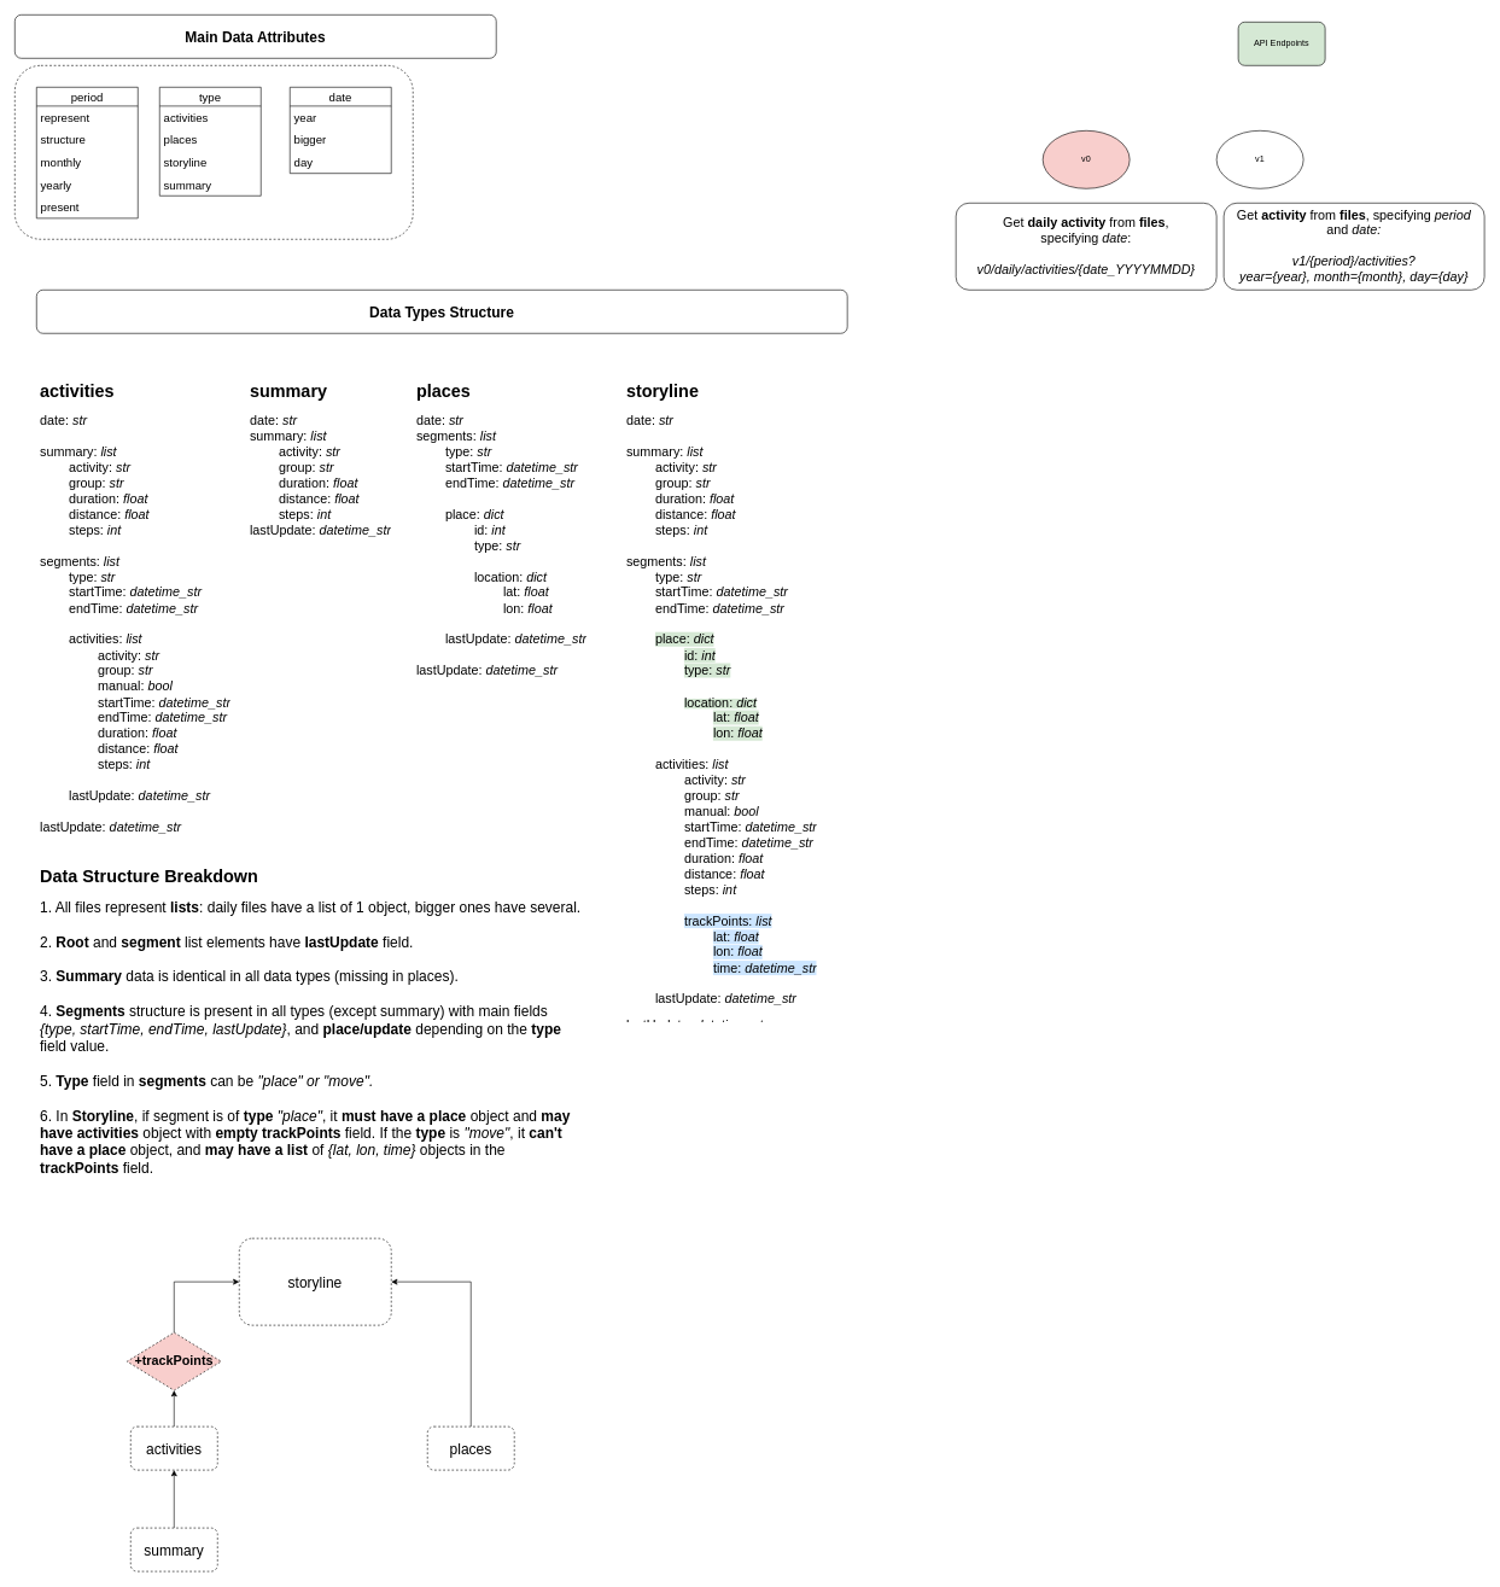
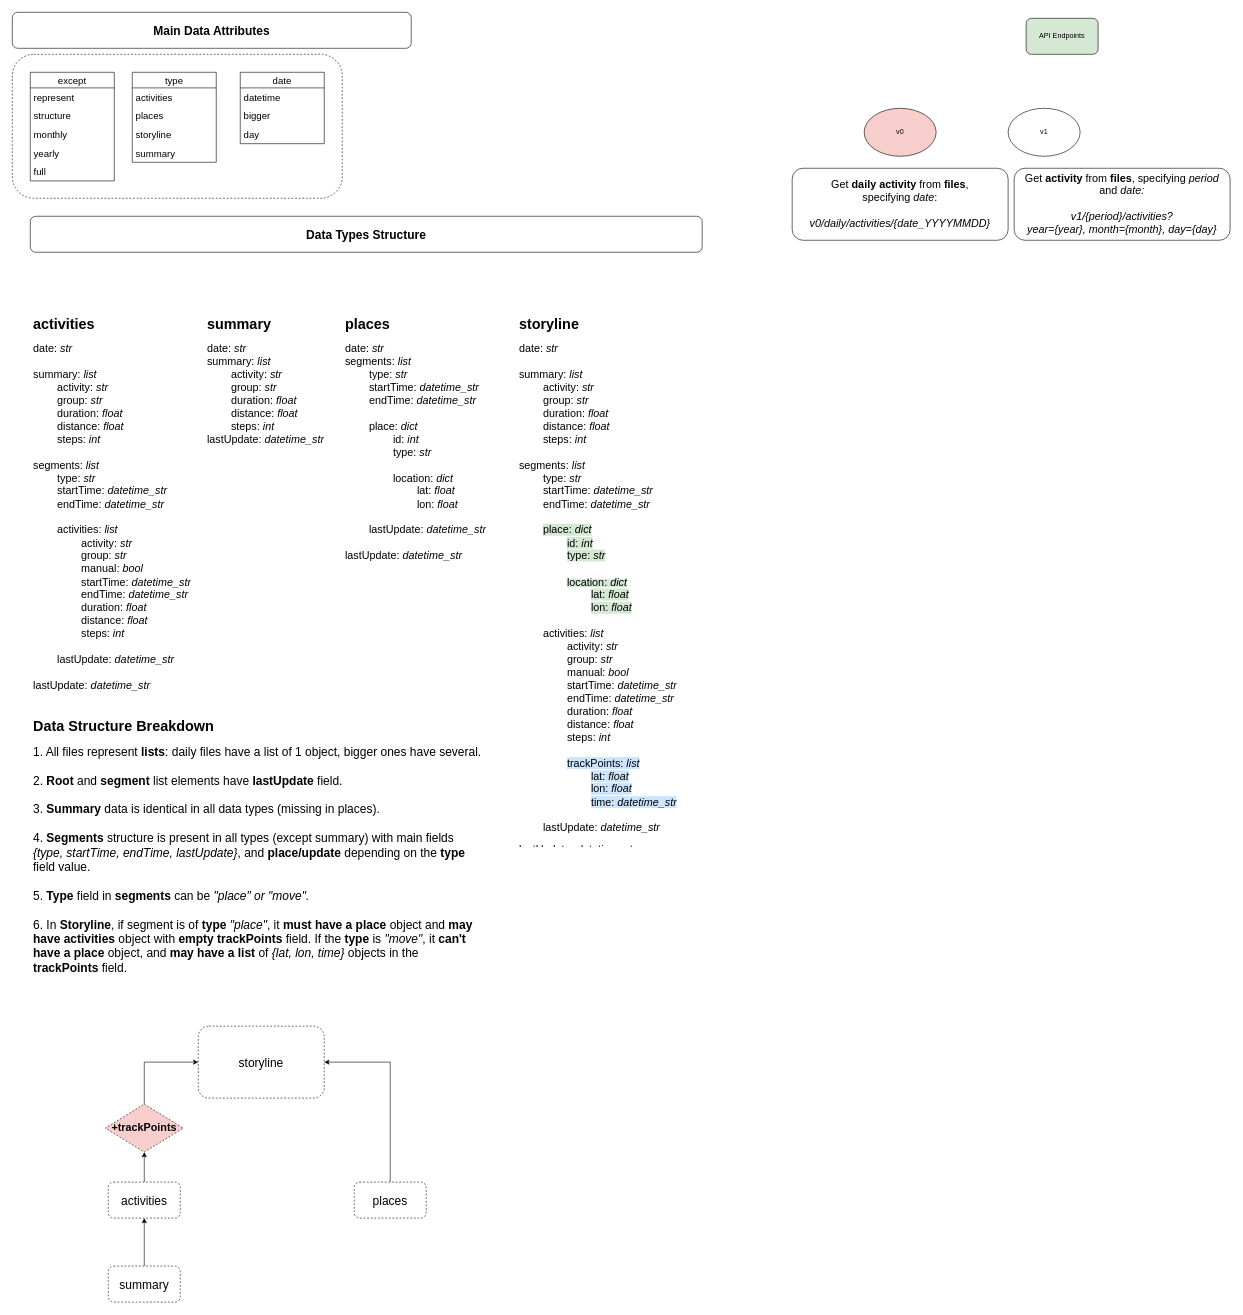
- <mxCell id="6" value="period" style="swimlane;fontStyle=0;childLayout=stackLayout;horizontal=1;startSize=26;horizontalStack=0;resizeParent=1;resizeParentMax=0;resizeLast=0;collapsible=1;marginBottom=0;fontSize=16;" parent="1" vertex="1"><mxGeometry x="50" y="120" width="140" height="181" as="geometry"><mxRectangle x="310" y="250" width="70" height="26" as="alternateBounds" /></mxGeometry></mxCell>
+ <mxCell id="6" value="except" style="swimlane;fontStyle=0;childLayout=stackLayout;horizontal=1;startSize=26;horizontalStack=0;resizeParent=1;resizeParentMax=0;resizeLast=0;collapsible=1;marginBottom=0;fontSize=16;" parent="1" vertex="1"><mxGeometry x="50" y="120" width="140" height="181" as="geometry"><mxRectangle x="310" y="250" width="70" height="26" as="alternateBounds" /></mxGeometry></mxCell>
- <mxCell id="18" value="year" style="text;strokeColor=none;fillColor=none;align=left;verticalAlign=top;spacingLeft=4;spacingRight=4;overflow=hidden;rotatable=0;points=[[0,0.5],[1,0.5]];portConstraint=eastwest;fontSize=16;" parent="17" vertex="1"><mxGeometry y="26" width="140" height="31.0" as="geometry" /></mxCell>
+ <mxCell id="18" value="datetime" style="text;strokeColor=none;fillColor=none;align=left;verticalAlign=top;spacingLeft=4;spacingRight=4;overflow=hidden;rotatable=0;points=[[0,0.5],[1,0.5]];portConstraint=eastwest;fontSize=16;" parent="17" vertex="1"><mxGeometry y="26" width="140" height="31.0" as="geometry" /></mxCell>
- <mxCell id="11" value="present" style="text;strokeColor=none;fillColor=none;align=left;verticalAlign=top;spacingLeft=4;spacingRight=4;overflow=hidden;rotatable=0;points=[[0,0.5],[1,0.5]];portConstraint=eastwest;fontSize=16;" parent="6" vertex="1"><mxGeometry y="150" width="140" height="31.0" as="geometry" /></mxCell>
+ <mxCell id="11" value="full" style="text;strokeColor=none;fillColor=none;align=left;verticalAlign=top;spacingLeft=4;spacingRight=4;overflow=hidden;rotatable=0;points=[[0,0.5],[1,0.5]];portConstraint=eastwest;fontSize=16;" parent="6" vertex="1"><mxGeometry y="150" width="140" height="31.0" as="geometry" /></mxCell>
- <mxCell id="21" value="&lt;span style=&quot;font-size: 20px&quot;&gt;&lt;b&gt;Data Types Structure&lt;/b&gt;&lt;br&gt;&lt;/span&gt;" style="rounded=1;whiteSpace=wrap;html=1;" parent="1" vertex="1"><mxGeometry x="50" y="400" width="1120" height="60" as="geometry" /></mxCell>
+ <mxCell id="21" value="&lt;span style=&quot;font-size: 20px&quot;&gt;&lt;b&gt;Data Types Structure&lt;/b&gt;&lt;br&gt;&lt;/span&gt;" style="rounded=1;whiteSpace=wrap;html=1;" parent="1" vertex="1"><mxGeometry x="50" y="360" width="1120" height="60" as="geometry" /></mxCell>
